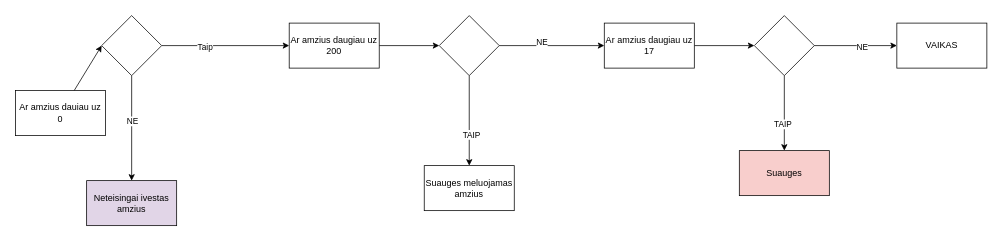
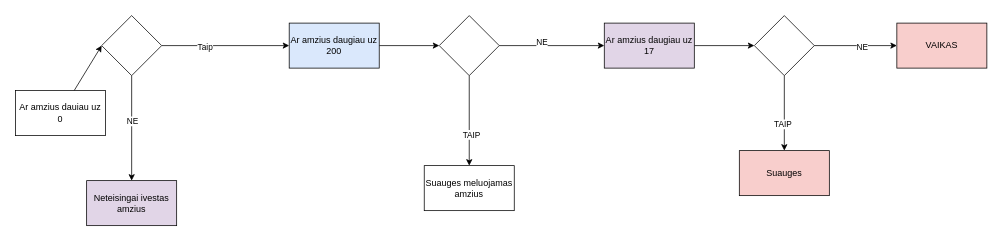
- <mxCell id="11" value="Ar amzius daugiau uz 200" style="rounded=0;whiteSpace=wrap;html=1;" vertex="1" parent="1"><mxGeometry x="385" y="30" width="120" height="60" as="geometry" /></mxCell>
+ <mxCell id="11" value="Ar amzius daugiau uz 200" style="rounded=0;whiteSpace=wrap;html=1;fillColor=#dae8fc;" vertex="1" parent="1"><mxGeometry x="385" y="30" width="120" height="60" as="geometry" /></mxCell>
- <mxCell id="19" value="Ar amzius daugiau uz 17" style="rounded=0;whiteSpace=wrap;html=1;" vertex="1" parent="1"><mxGeometry x="805" y="30" width="120" height="60" as="geometry" /></mxCell>
+ <mxCell id="19" value="Ar amzius daugiau uz 17" style="rounded=0;whiteSpace=wrap;html=1;fillColor=#e1d5e7;" vertex="1" parent="1"><mxGeometry x="805" y="30" width="120" height="60" as="geometry" /></mxCell>
- <mxCell id="26" value="VAIKAS" style="rounded=0;whiteSpace=wrap;html=1;" vertex="1" parent="1"><mxGeometry x="1195" y="30" width="120" height="60" as="geometry" /></mxCell>
+ <mxCell id="26" value="VAIKAS" style="rounded=0;whiteSpace=wrap;html=1;fillColor=#f8cecc;" vertex="1" parent="1"><mxGeometry x="1195" y="30" width="120" height="60" as="geometry" /></mxCell>
